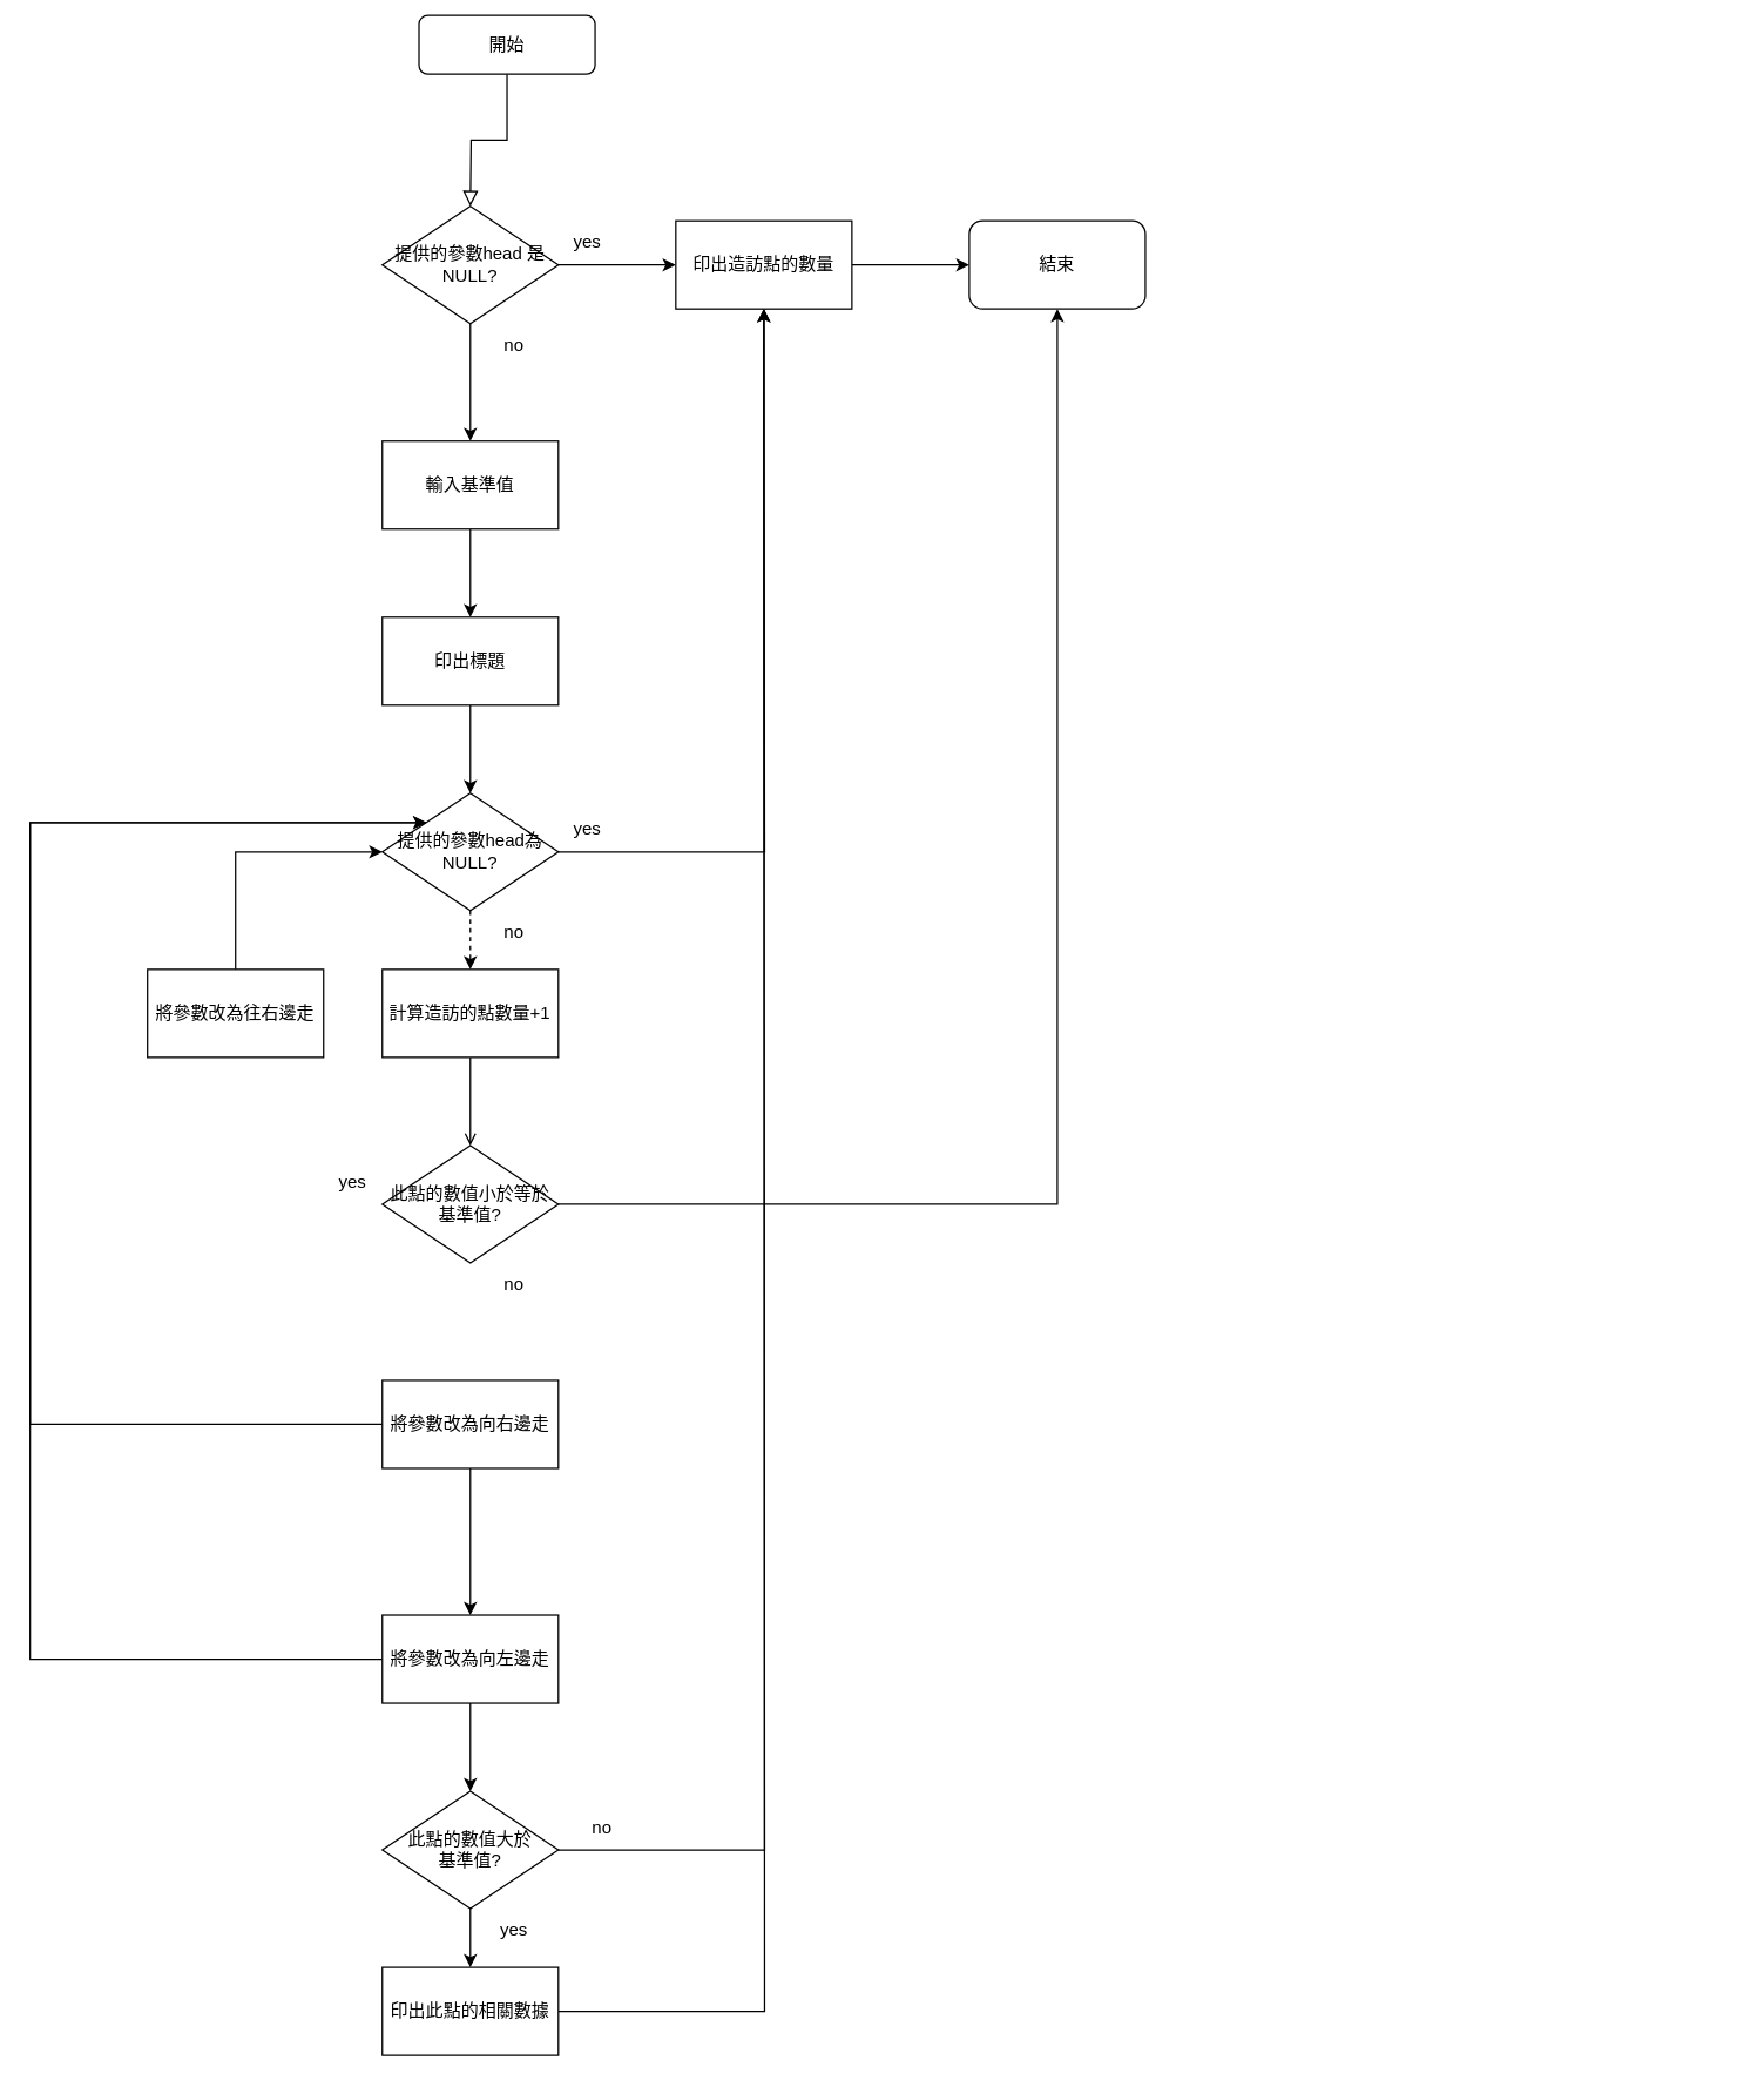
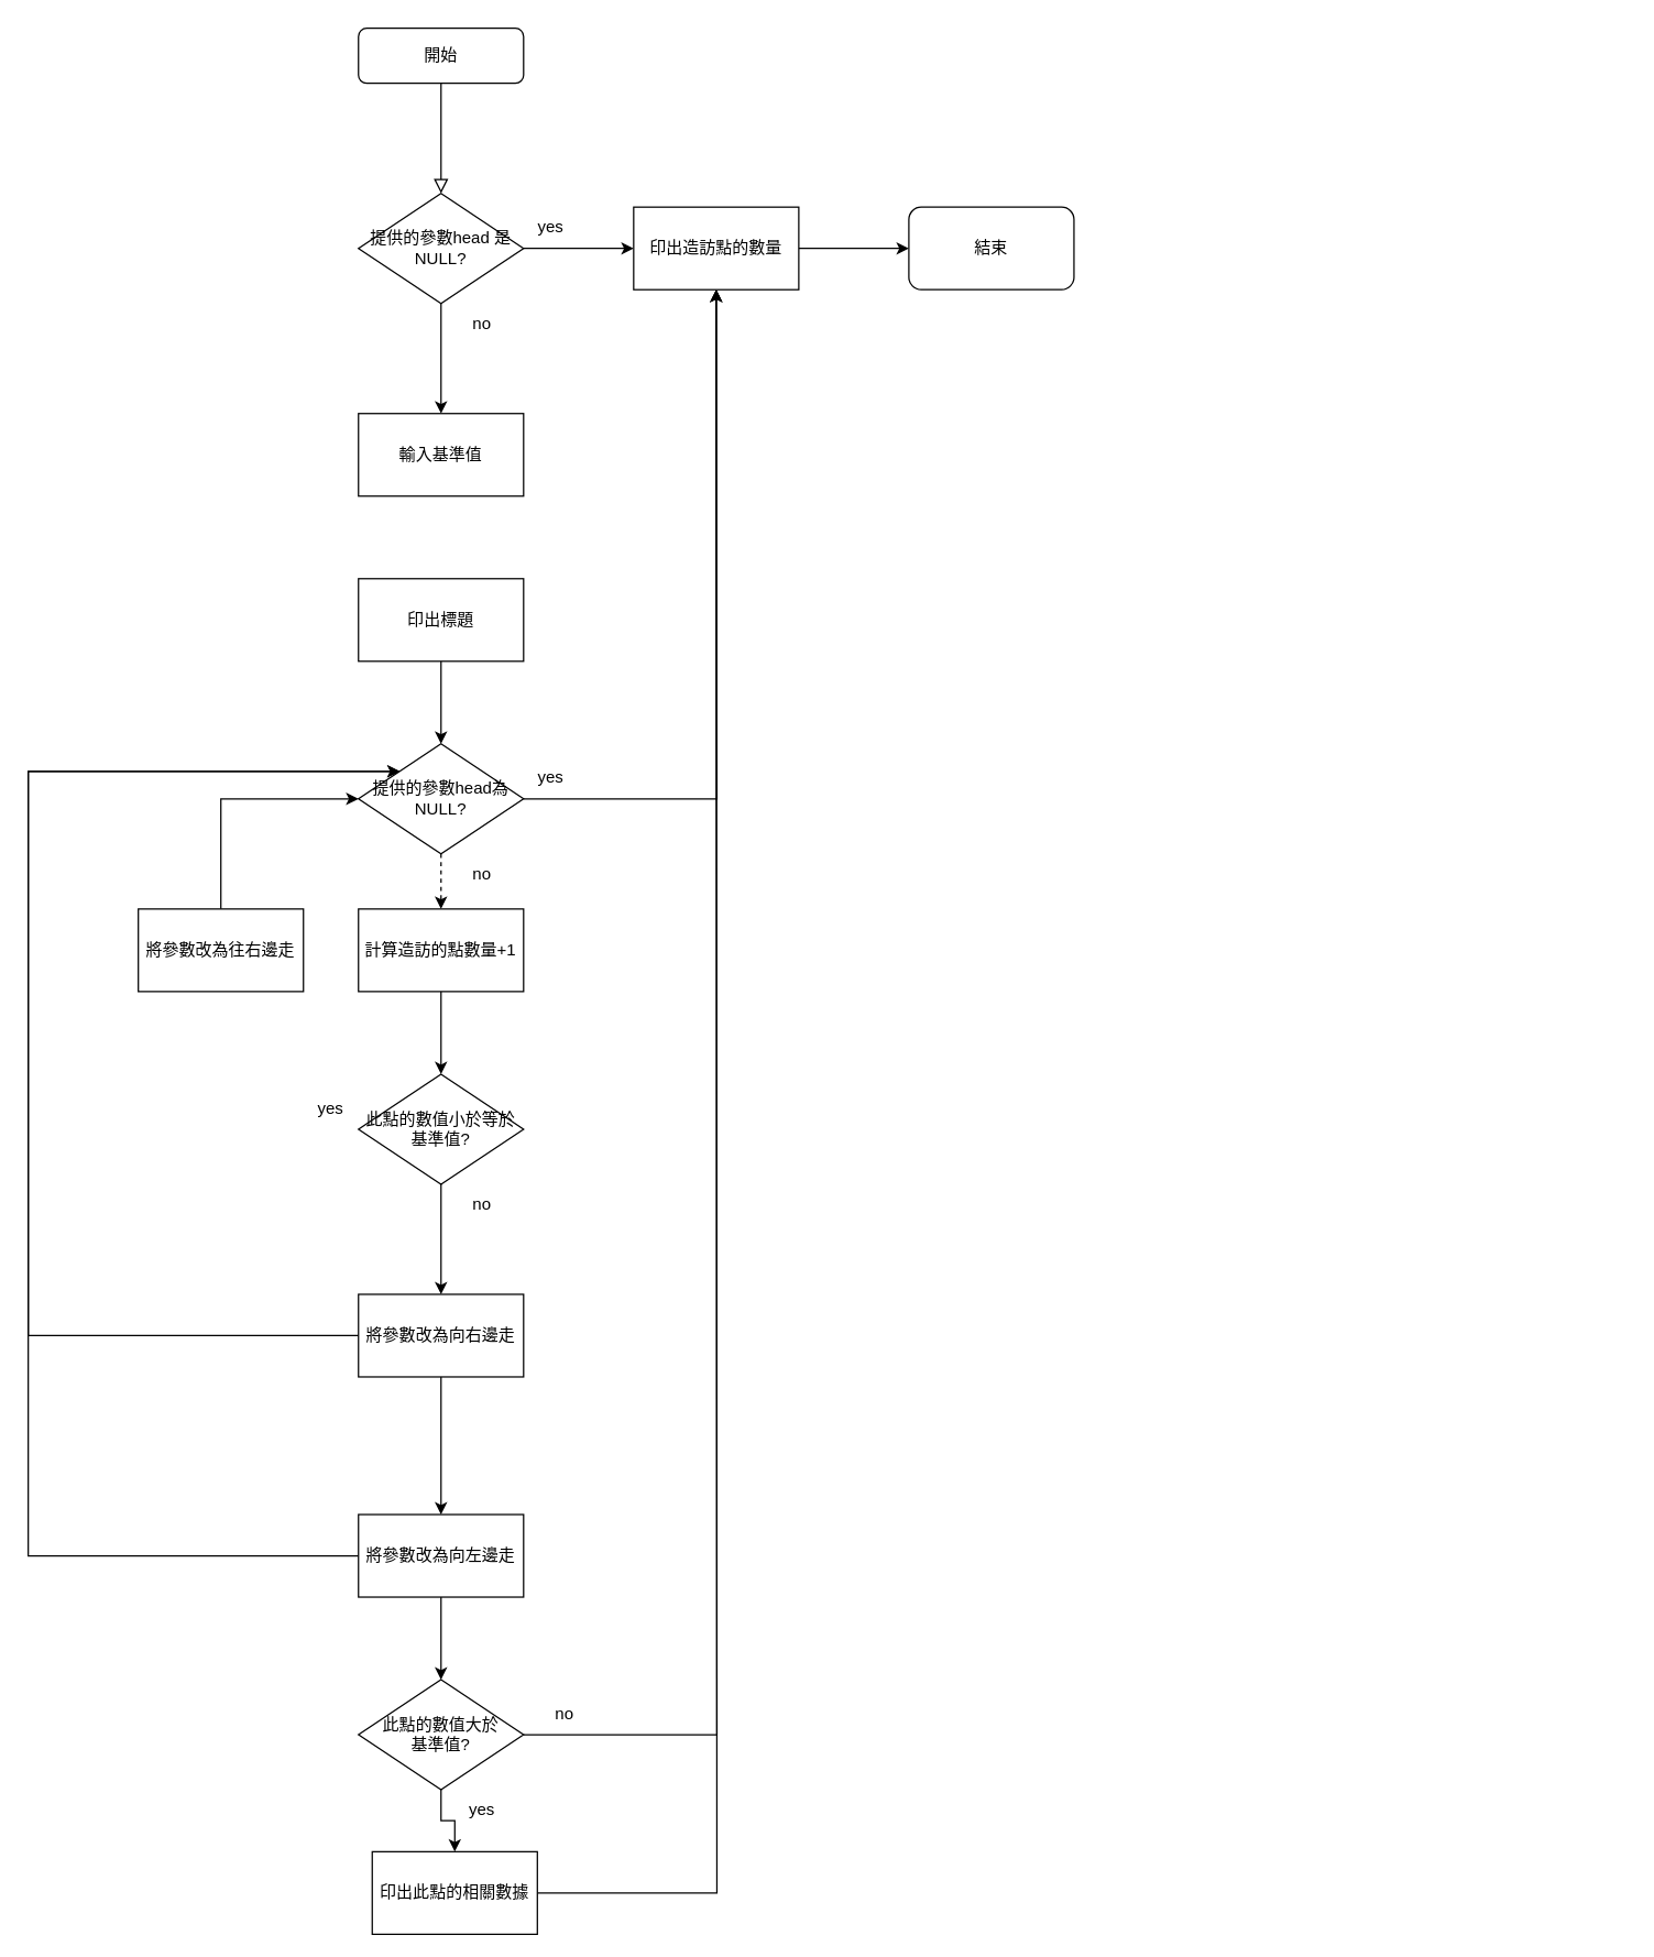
- <mxCell id="3" value="開始" style="rounded=1;whiteSpace=wrap;html=1;fontSize=12;glass=0;strokeWidth=1;shadow=0;" parent="1" vertex="1"><mxGeometry x="285" y="10" width="120" height="40" as="geometry" /></mxCell>
+ <mxCell id="3" value="開始" style="rounded=1;whiteSpace=wrap;html=1;fontSize=12;glass=0;strokeWidth=1;shadow=0;" parent="1" vertex="1"><mxGeometry x="260" y="20" width="120" height="40" as="geometry" /></mxCell>
- <mxCell id="9" value="" style="edgeStyle=orthogonalEdgeStyle;rounded=0;orthogonalLoop=1;jettySize=auto;html=1;" edge="1" parent="1" source="10" target="12"><mxGeometry relative="1" as="geometry" /></mxCell>
- <mxCell id="18" value="" style="edgeStyle=orthogonalEdgeStyle;rounded=0;orthogonalLoop=1;jettySize=auto;html=1;" edge="1" parent="1" source="19" target="41"><mxGeometry relative="1" as="geometry" /></mxCell>
+ <mxCell id="18" value="" style="edgeStyle=orthogonalEdgeStyle;rounded=0;orthogonalLoop=1;jettySize=auto;html=1;" edge="1" parent="1" source="19" target="24"><mxGeometry relative="1" as="geometry" /></mxCell>
- <mxCell id="16" value="" style="edgeStyle=orthogonalEdgeStyle;rounded=0;orthogonalLoop=1;jettySize=auto;html=1;endArrow=open;" edge="1" parent="1" source="17" target="19"><mxGeometry relative="1" as="geometry" /></mxCell>
+ <mxCell id="16" value="" style="edgeStyle=orthogonalEdgeStyle;rounded=0;orthogonalLoop=1;jettySize=auto;html=1;" edge="1" parent="1" source="17" target="19"><mxGeometry relative="1" as="geometry" /></mxCell>
- <mxCell id="32" value="印出此點的相關數據" style="whiteSpace=wrap;html=1;" vertex="1" parent="1"><mxGeometry x="260" y="1340" width="120" height="60" as="geometry" /></mxCell>
+ <mxCell id="32" value="印出此點的相關數據" style="whiteSpace=wrap;html=1;" vertex="1" parent="1"><mxGeometry x="270" y="1345" width="120" height="60" as="geometry" /></mxCell>
